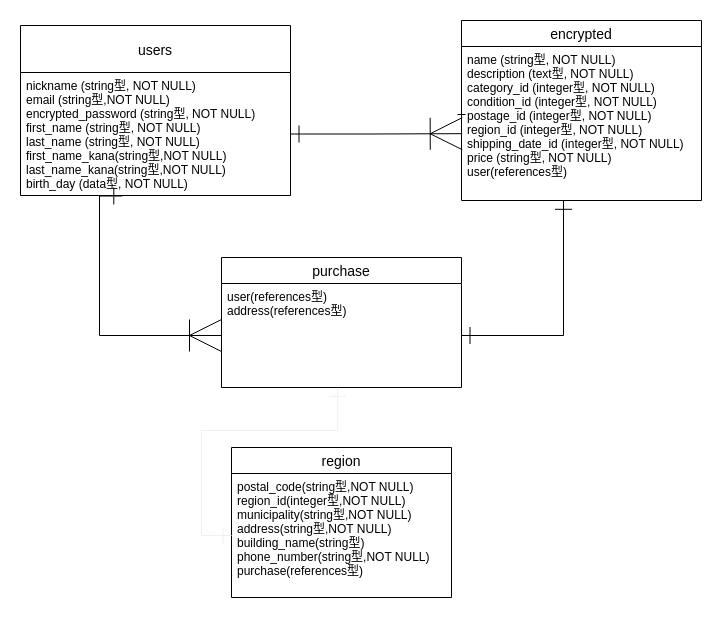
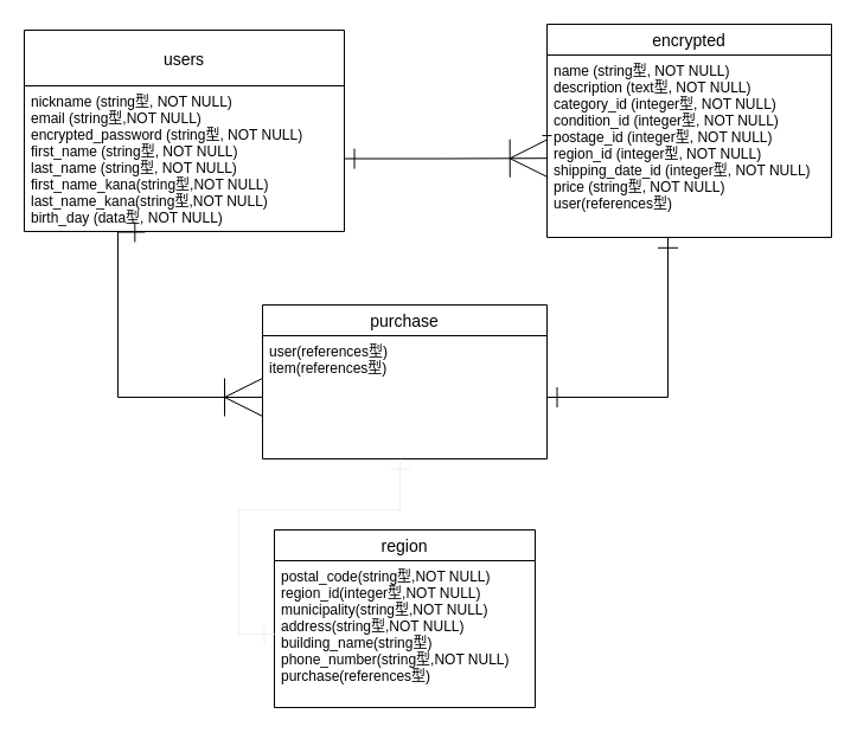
- <mxCell id="8" value="user(references型)&#10;address(references型)" style="text;strokeColor=none;fillColor=none;spacingLeft=4;spacingRight=4;overflow=hidden;rotatable=0;points=[[0,0.5],[1,0.5]];portConstraint=eastwest;fontSize=12;" vertex="1" parent="7"><mxGeometry y="26" width="240" height="104" as="geometry" /></mxCell>
+ <mxCell id="8" value="user(references型)&#10;item(references型)" style="text;strokeColor=none;fillColor=none;spacingLeft=4;spacingRight=4;overflow=hidden;rotatable=0;points=[[0,0.5],[1,0.5]];portConstraint=eastwest;fontSize=12;" vertex="1" parent="7"><mxGeometry y="26" width="240" height="104" as="geometry" /></mxCell>
